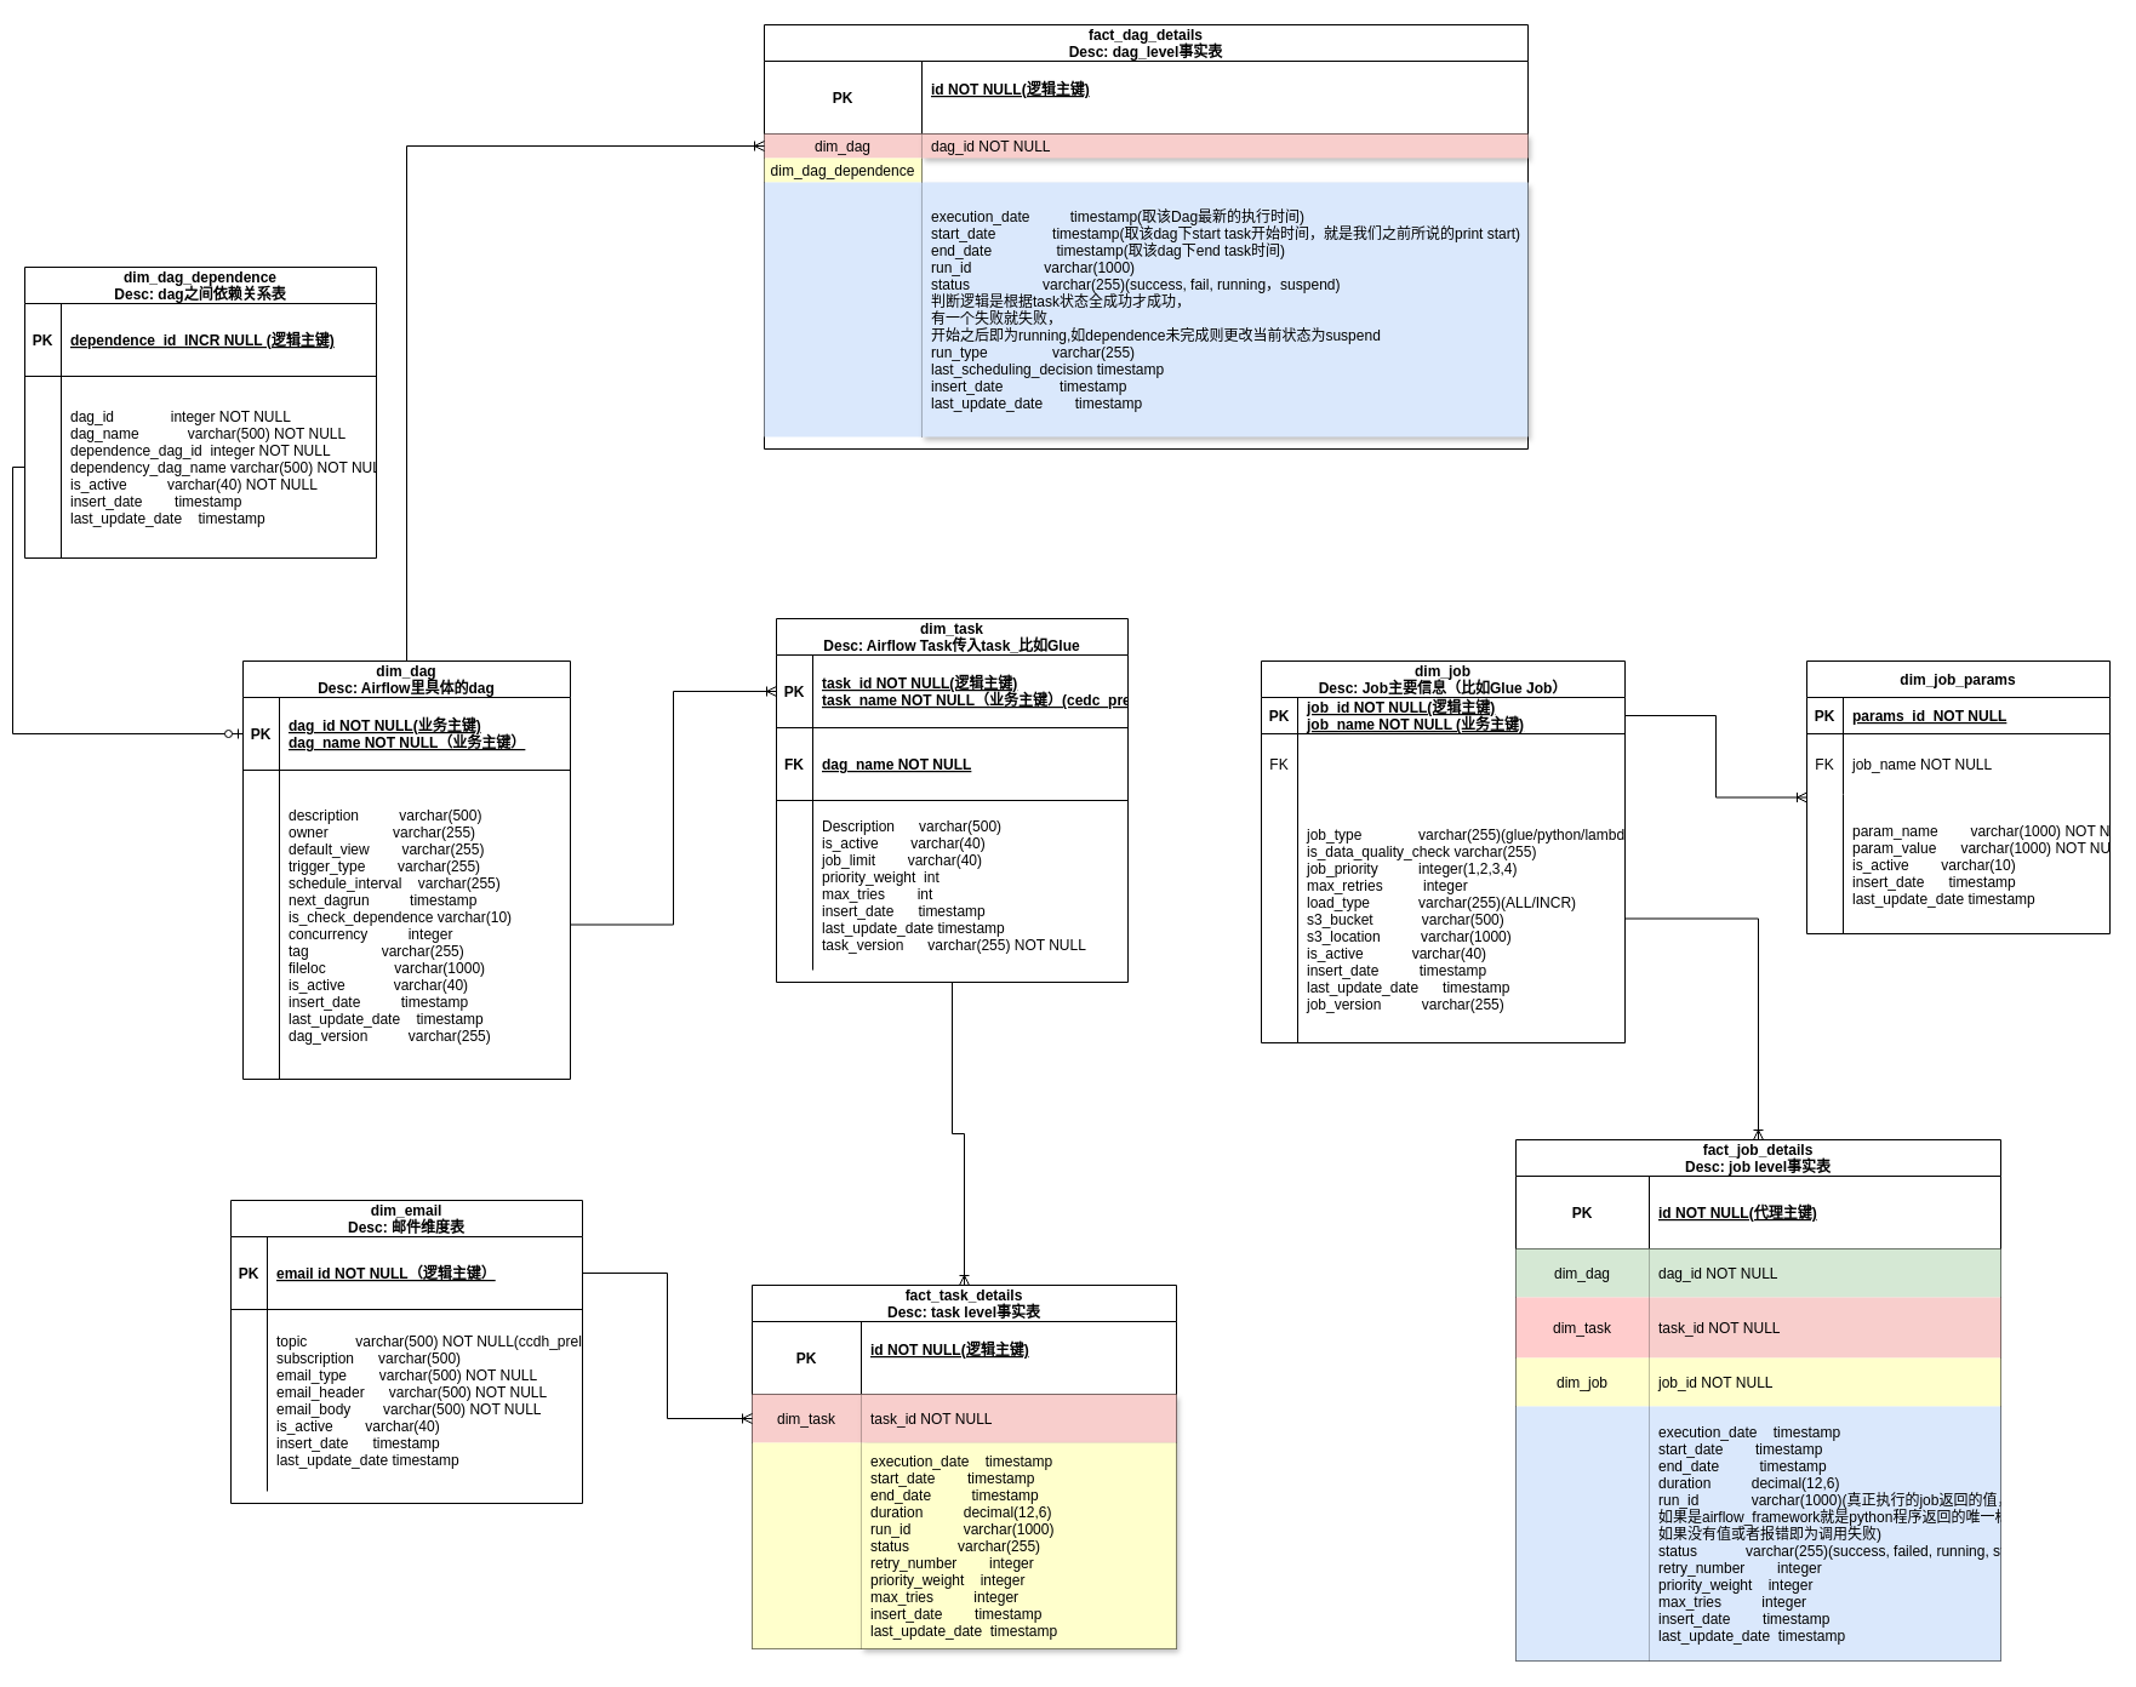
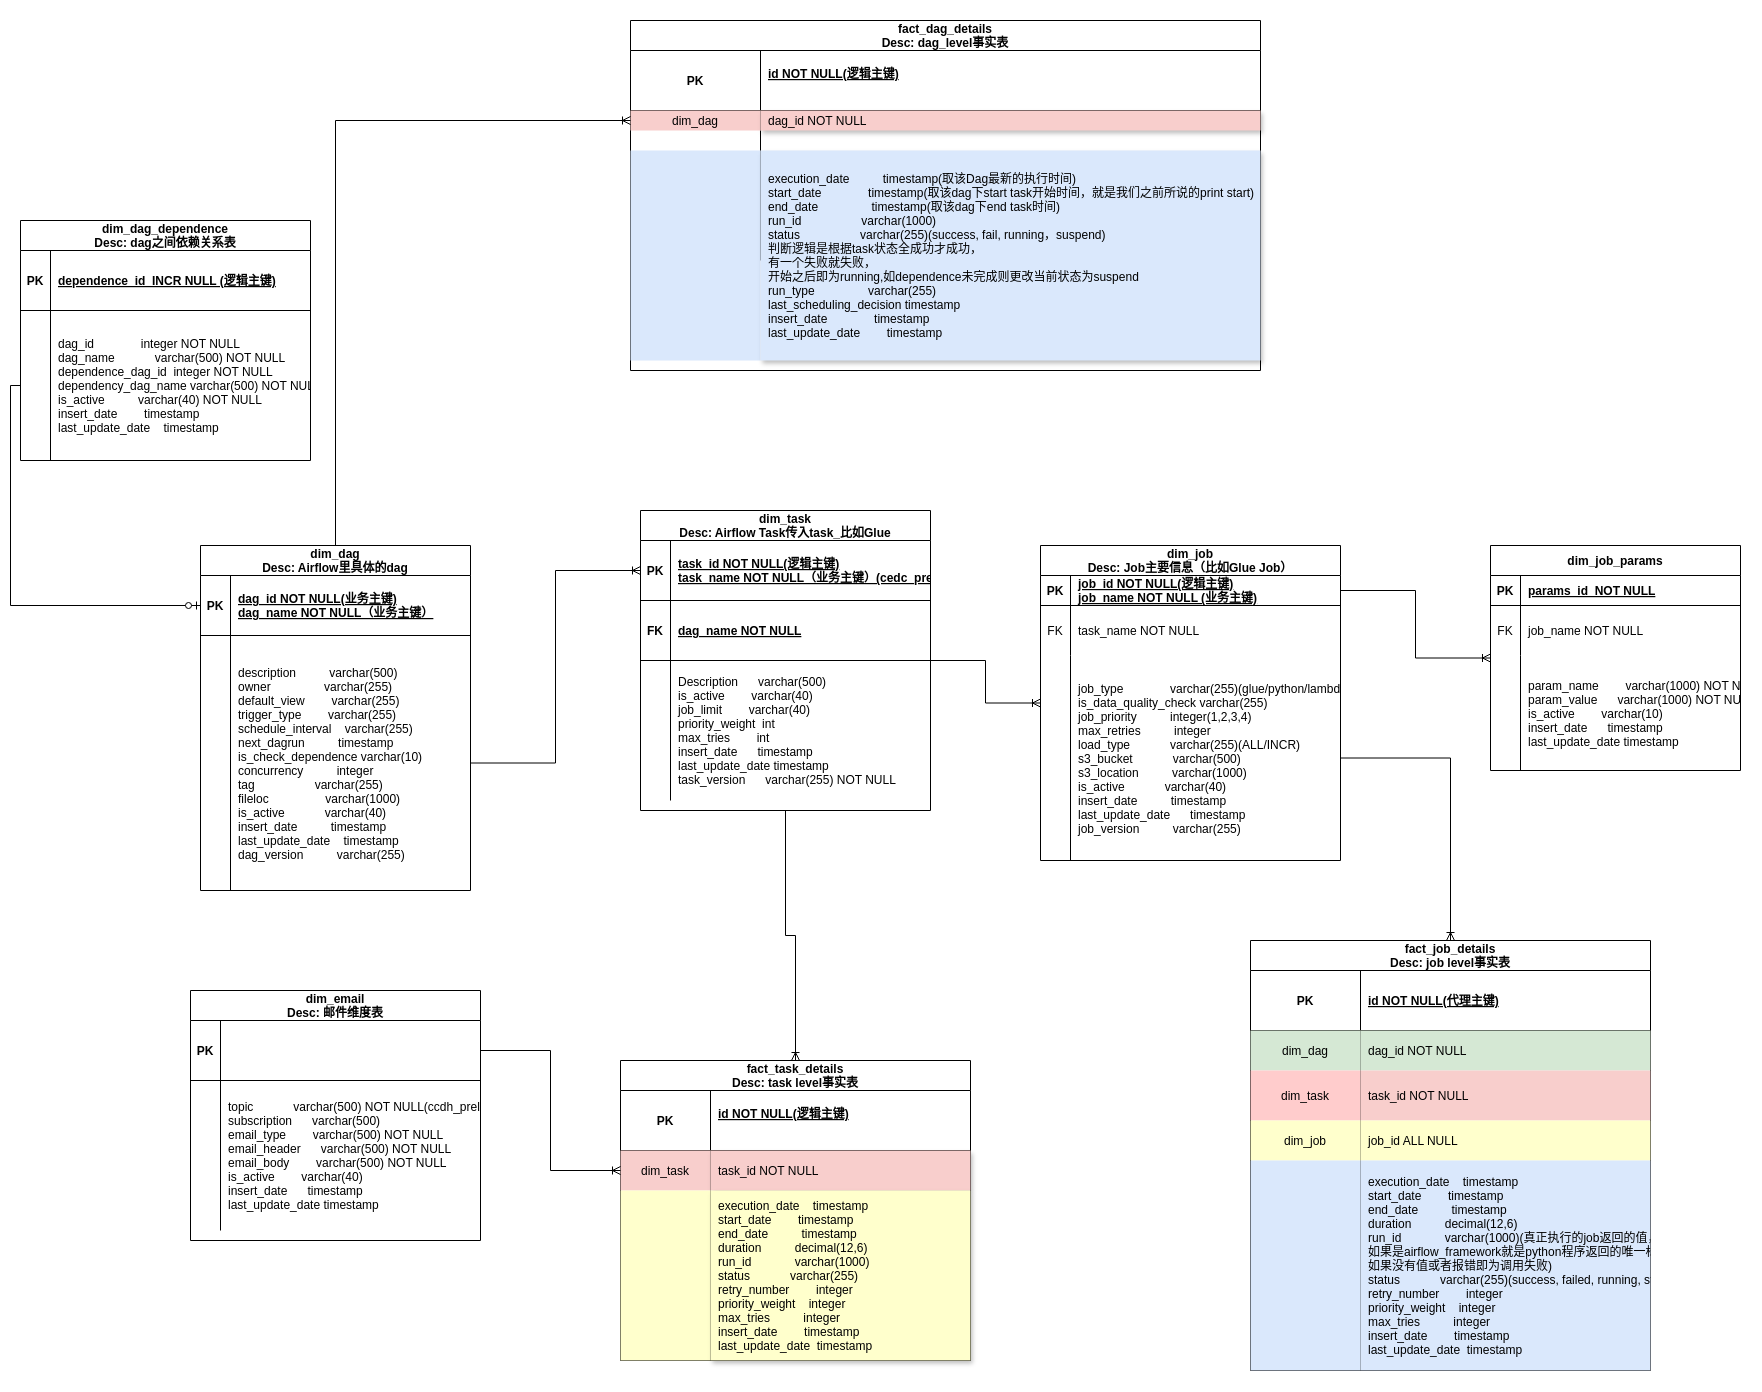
- <mxCell id="86" value="dim_dag_dependence" style="shape=partialRectangle;overflow=hidden;connectable=0;fillColor=#FFFFCC;top=0;left=0;bottom=0;right=0;" parent="85" vertex="1"><mxGeometry width="130" height="20" as="geometry"><mxRectangle width="130" height="20" as="alternateBounds" /></mxGeometry></mxCell>
+ <mxCell id="29" value="task_name NOT NULL" style="shape=partialRectangle;overflow=hidden;connectable=0;fillColor=none;top=0;left=0;bottom=0;right=0;align=left;spacingLeft=6;" parent="27" vertex="1"><mxGeometry x="30" width="270" height="50" as="geometry"><mxRectangle width="270" height="50" as="alternateBounds" /></mxGeometry></mxCell>
+ <mxCell id="33" value="" style="edgeStyle=orthogonalEdgeStyle;fontSize=12;html=1;endArrow=ERoneToMany;rounded=0;exitX=1;exitY=0.5;exitDx=0;exitDy=0;entryX=0;entryY=0.5;entryDx=0;entryDy=0;" parent="1" source="12" target="23" edge="1"><mxGeometry width="100" height="100" relative="1" as="geometry"><mxPoint x="920" y="900" as="sourcePoint" /><mxPoint x="1000" y="740" as="targetPoint" /></mxGeometry></mxCell>
- <mxCell id="66" value="email id NOT NULL（逻辑主键）" style="shape=partialRectangle;overflow=hidden;connectable=0;fillColor=none;top=0;left=0;bottom=0;right=0;align=left;spacingLeft=6;fontStyle=5;" parent="64" vertex="1"><mxGeometry x="30" width="260" height="60" as="geometry"><mxRectangle width="260" height="60" as="alternateBounds" /></mxGeometry></mxCell>
- <mxCell id="56" value="job_id NOT NULL" style="shape=partialRectangle;overflow=hidden;connectable=0;fillColor=#FFFFCC;top=0;left=0;bottom=0;right=0;align=left;spacingLeft=6;strokeColor=#000000;" parent="54" vertex="1"><mxGeometry x="110" width="290" height="40" as="geometry"><mxRectangle width="290" height="40" as="alternateBounds" /></mxGeometry></mxCell>
+ <mxCell id="56" value="job_id ALL NULL" style="shape=partialRectangle;overflow=hidden;connectable=0;fillColor=#FFFFCC;top=0;left=0;bottom=0;right=0;align=left;spacingLeft=6;strokeColor=#000000;" parent="54" vertex="1"><mxGeometry x="110" width="290" height="40" as="geometry"><mxRectangle width="290" height="40" as="alternateBounds" /></mxGeometry></mxCell>
